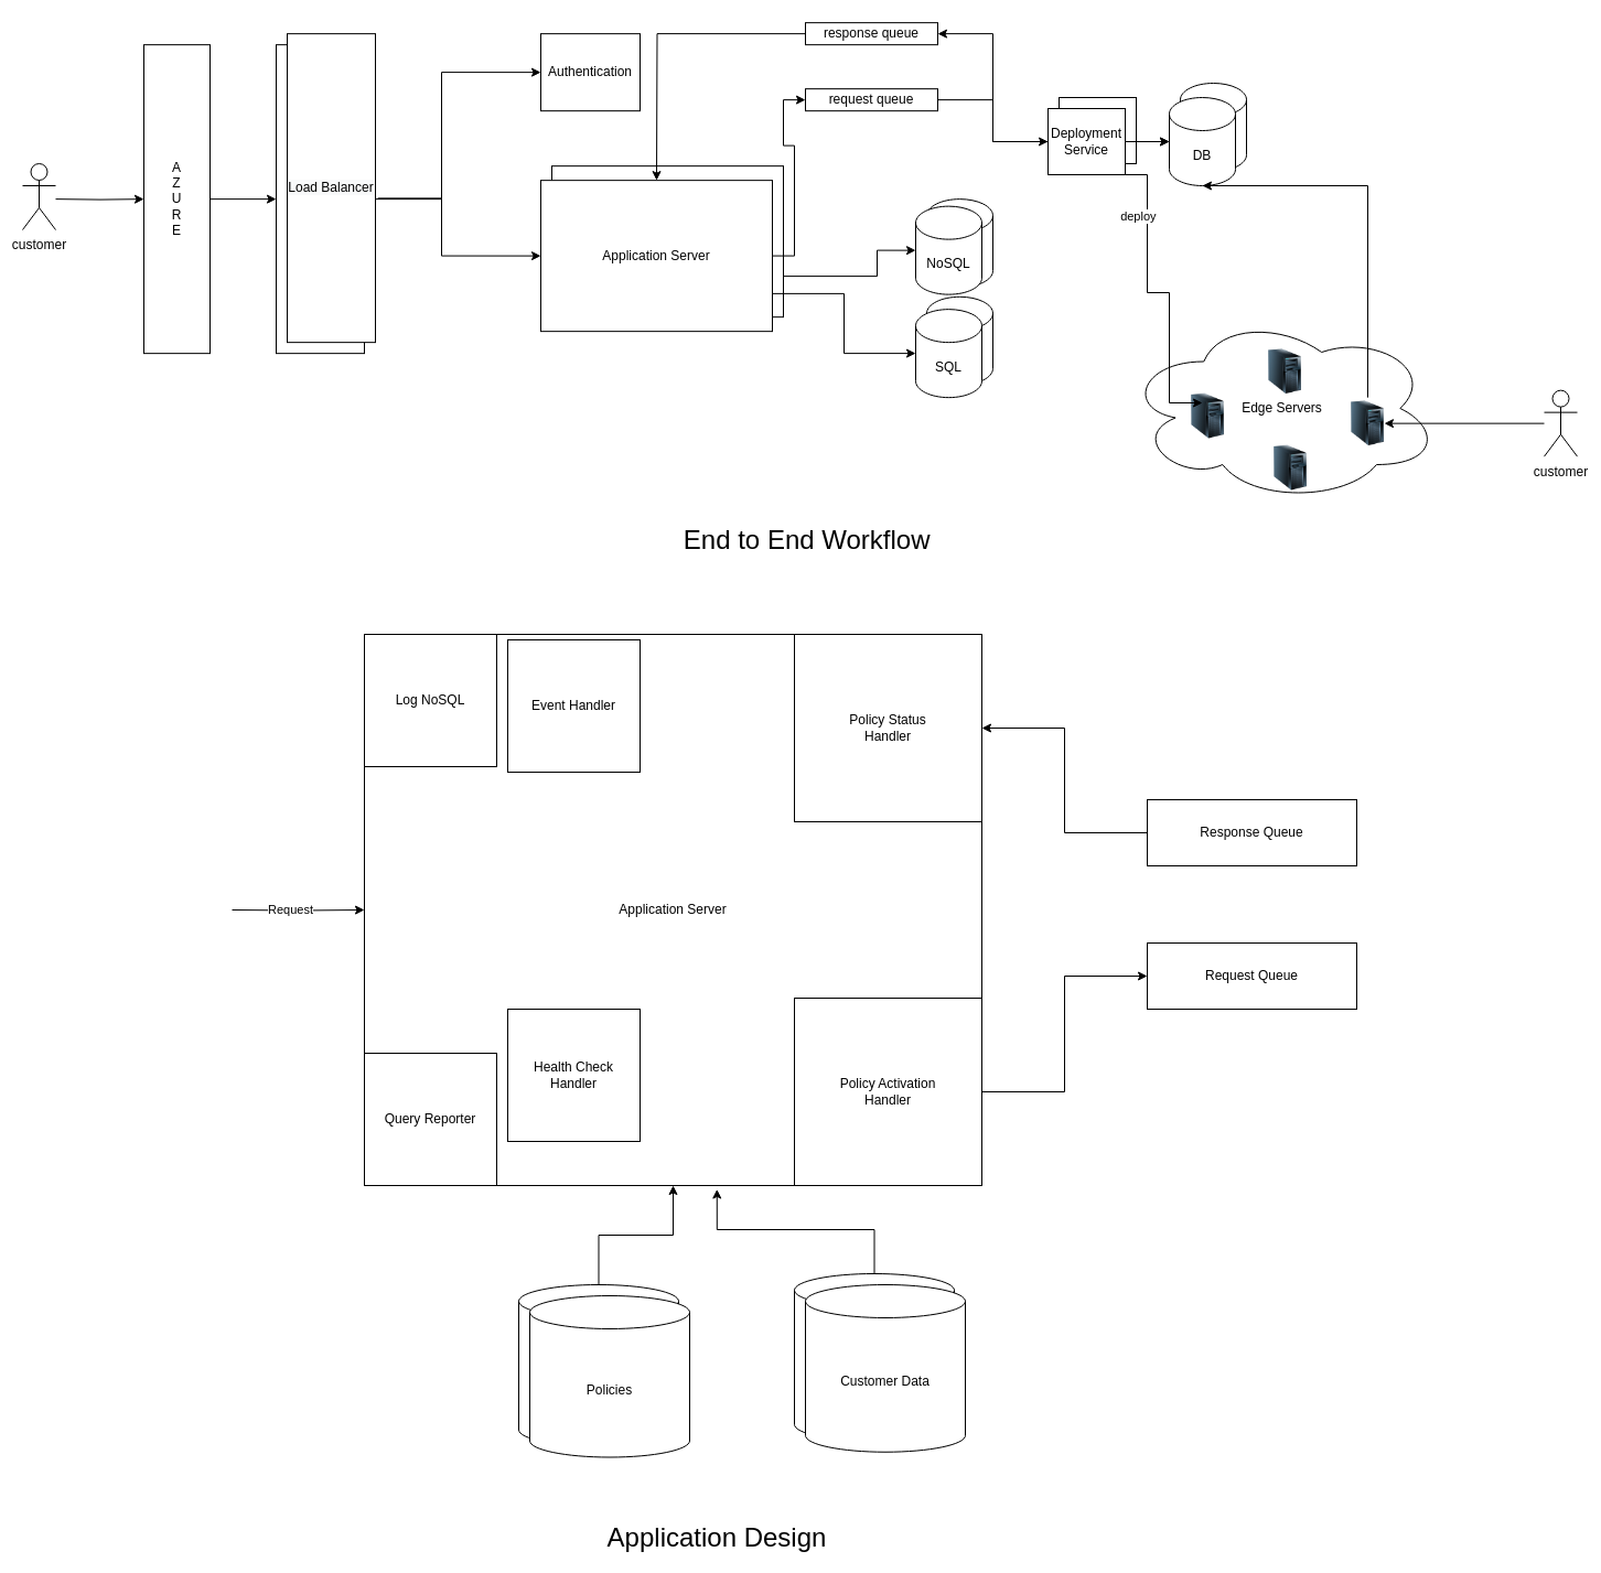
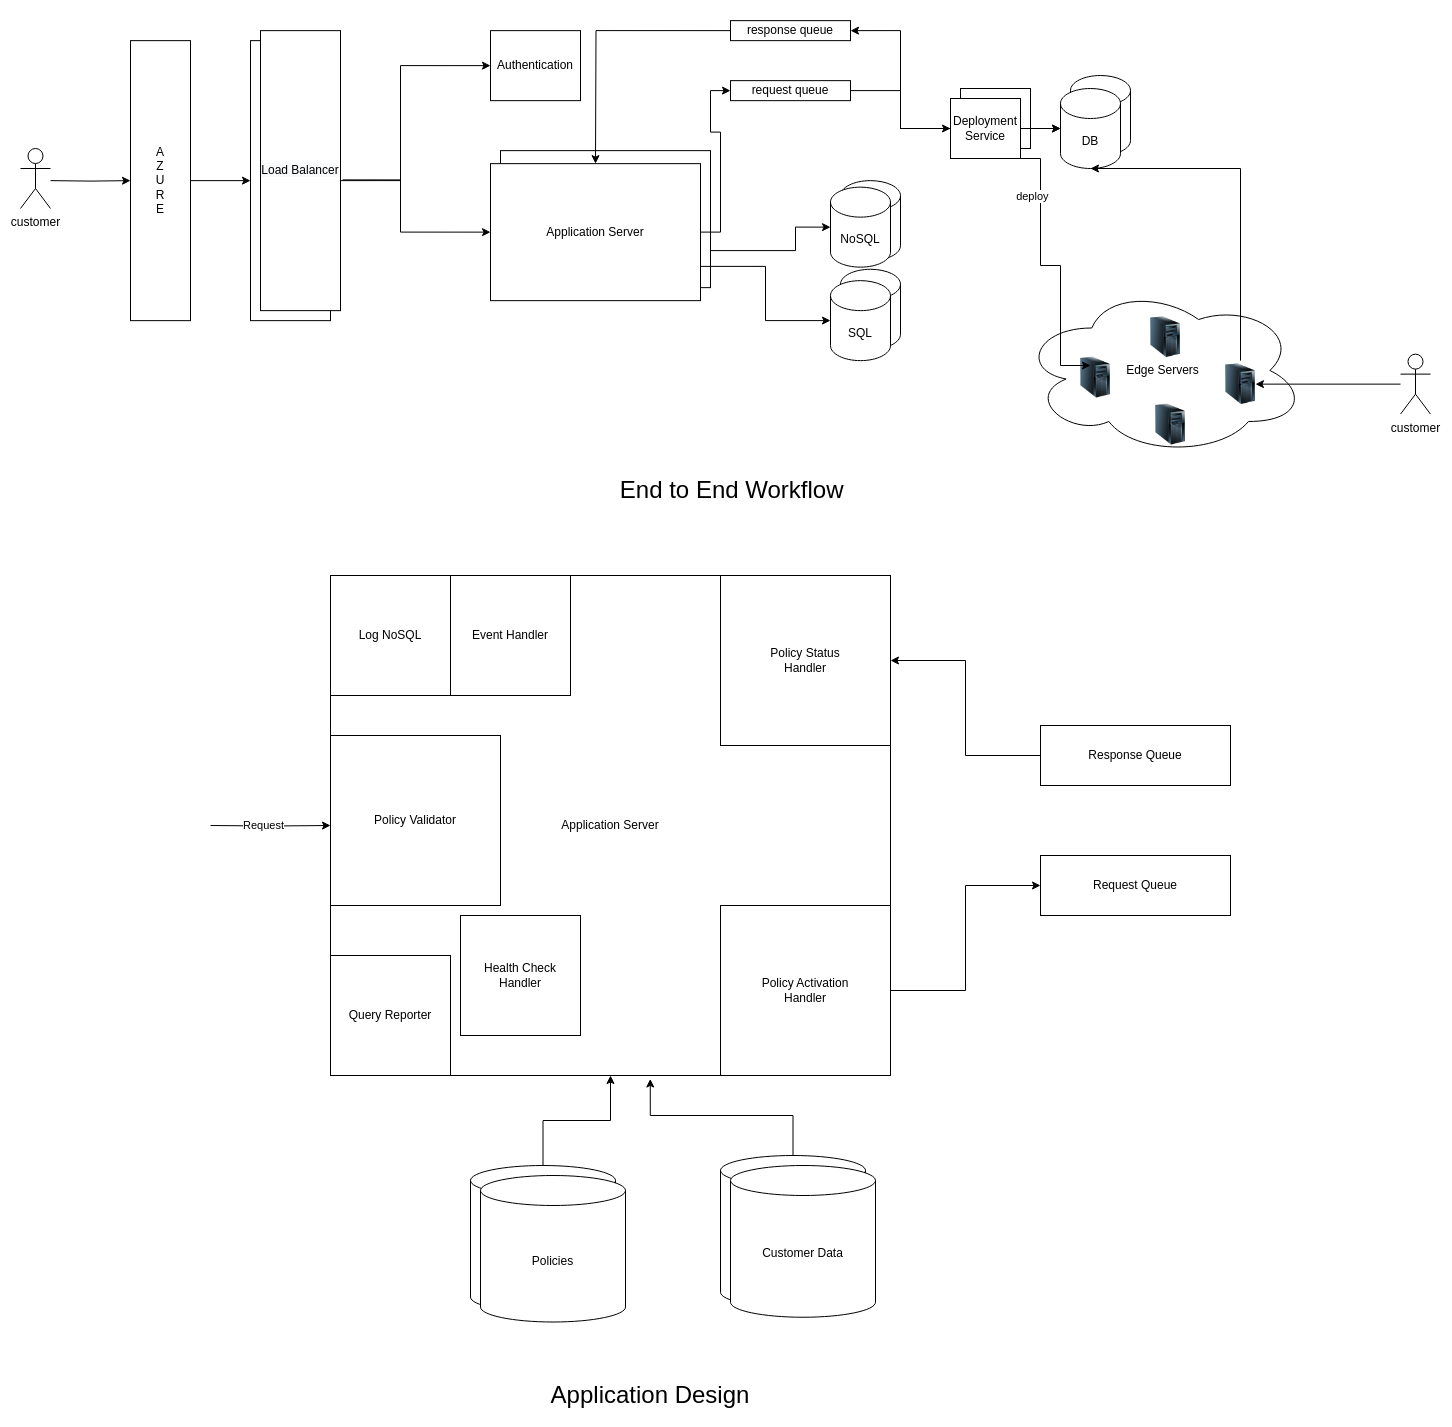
- <mxCell id="49" value="Event Handler" style="whiteSpace=wrap;html=1;aspect=fixed;" vertex="1" parent="1"><mxGeometry x="460" y="580" width="120" height="120" as="geometry" /></mxCell>
+ <mxCell id="49" value="Event Handler" style="whiteSpace=wrap;html=1;aspect=fixed;" vertex="1" parent="1"><mxGeometry x="450" y="575" width="120" height="120" as="geometry" /></mxCell>
+ <mxCell id="63" value="Policy Validator" style="whiteSpace=wrap;html=1;aspect=fixed;" vertex="1" parent="1"><mxGeometry x="330" y="735" width="170" height="170" as="geometry" /></mxCell>
